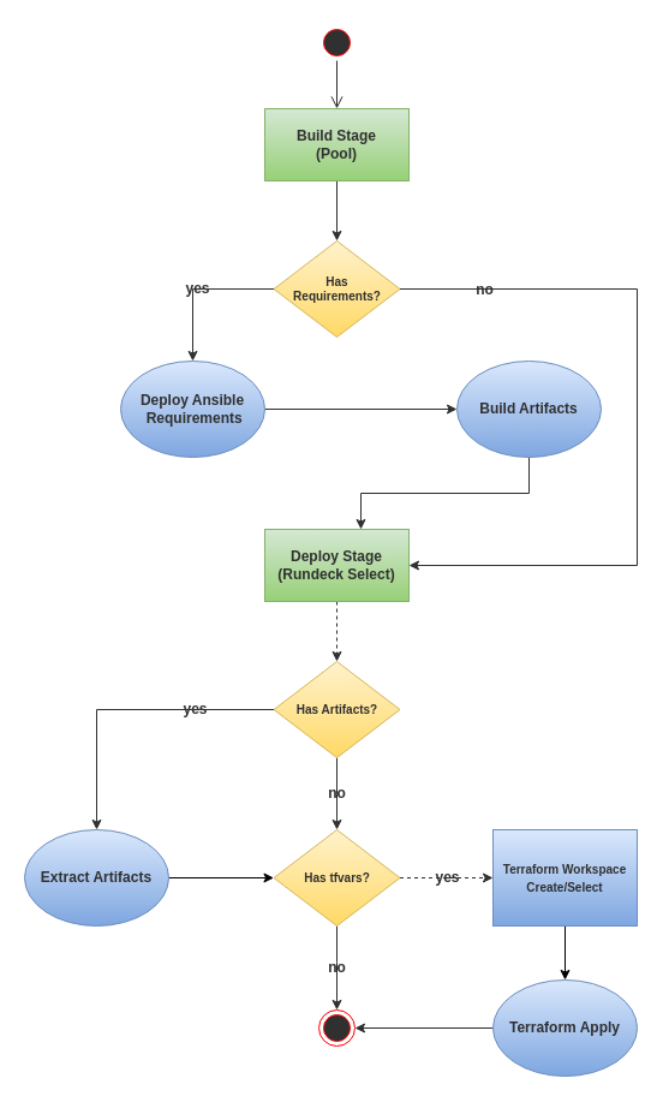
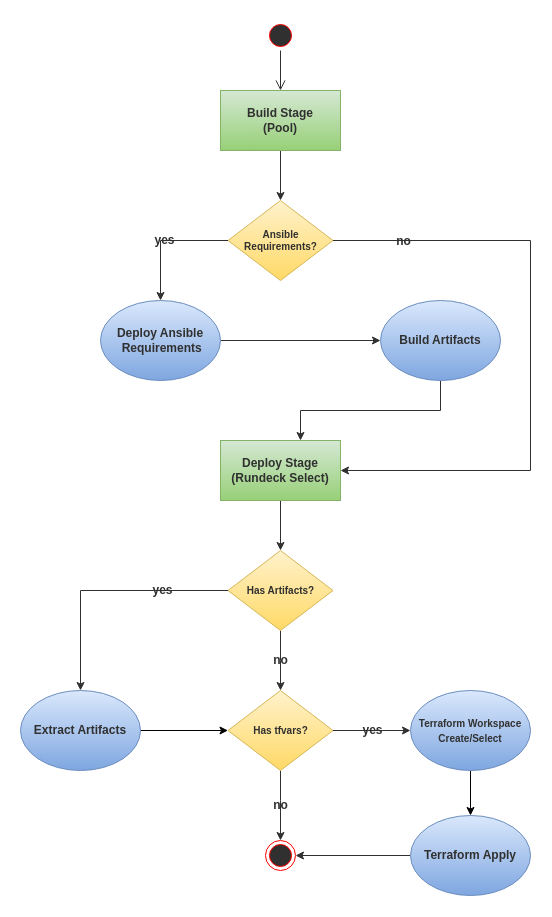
- <mxCell id="20" value="&lt;font style=&quot;font-size: 10px;&quot;&gt;Has&lt;br style=&quot;font-size: 10px;&quot;&gt;Requirements?&lt;/font&gt;" style="rhombus;whiteSpace=wrap;html=1;fillColor=#fff2cc;gradientColor=#ffd966;strokeColor=#d6b656;fontColor=#303030;fontStyle=1;fontSize=10;" parent="1" vertex="1"><mxGeometry x="227.5" y="200" width="105" height="80" as="geometry" /></mxCell>
+ <mxCell id="20" value="&lt;font style=&quot;font-size: 10px;&quot;&gt;Ansible&lt;br style=&quot;font-size: 10px;&quot;&gt;Requirements?&lt;/font&gt;" style="rhombus;whiteSpace=wrap;html=1;fillColor=#fff2cc;gradientColor=#ffd966;strokeColor=#d6b656;fontColor=#303030;fontStyle=1;fontSize=10;" parent="1" vertex="1"><mxGeometry x="227.5" y="200" width="105" height="80" as="geometry" /></mxCell>
- <mxCell id="8" style="edgeStyle=orthogonalEdgeStyle;rounded=0;orthogonalLoop=1;jettySize=auto;html=1;fontSize=10;strokeColor=#303030;fontColor=#303030;dashed=1;" parent="1" source="9" target="24" edge="1"><mxGeometry relative="1" as="geometry" /></mxCell>
+ <mxCell id="8" style="edgeStyle=orthogonalEdgeStyle;rounded=0;orthogonalLoop=1;jettySize=auto;html=1;fontSize=10;strokeColor=#303030;fontColor=#303030;" parent="1" source="9" target="24" edge="1"><mxGeometry relative="1" as="geometry" /></mxCell>
- <mxCell id="25" value="yes" style="edgeStyle=orthogonalEdgeStyle;rounded=0;orthogonalLoop=1;jettySize=auto;html=1;entryX=0;entryY=0.5;entryDx=0;entryDy=0;fontSize=12;strokeColor=#303030;fontStyle=1;labelBackgroundColor=none;fontColor=#303030;dashed=1;" parent="1" source="27" target="13" edge="1"><mxGeometry relative="1" as="geometry" /></mxCell>
+ <mxCell id="25" value="yes" style="edgeStyle=orthogonalEdgeStyle;rounded=0;orthogonalLoop=1;jettySize=auto;html=1;entryX=0;entryY=0.5;entryDx=0;entryDy=0;fontSize=12;strokeColor=#303030;fontStyle=1;labelBackgroundColor=none;fontColor=#303030;" parent="1" source="27" target="13" edge="1"><mxGeometry relative="1" as="geometry" /></mxCell>
- <mxCell id="13" value="&lt;span style=&quot;font-size: 10px&quot;&gt;Terraform Workspace&lt;/span&gt;&lt;br style=&quot;font-size: 10px&quot;&gt;&lt;span style=&quot;font-size: 10px&quot;&gt;Create/Select&lt;/span&gt;" style="whiteSpace=wrap;html=1;fillColor=#dae8fc;gradientColor=#7ea6e0;strokeColor=#6c8ebf;fontColor=#303030;fontStyle=1;rounded=0;" parent="1" vertex="1"><mxGeometry x="410" y="690" width="120" height="80" as="geometry" /></mxCell>
+ <mxCell id="13" value="&lt;span style=&quot;font-size: 10px&quot;&gt;Terraform Workspace&lt;/span&gt;&lt;br style=&quot;font-size: 10px&quot;&gt;&lt;span style=&quot;font-size: 10px&quot;&gt;Create/Select&lt;/span&gt;" style="ellipse;whiteSpace=wrap;html=1;fillColor=#dae8fc;gradientColor=#7ea6e0;strokeColor=#6c8ebf;fontColor=#303030;fontStyle=1" parent="1" vertex="1"><mxGeometry x="410" y="690" width="120" height="80" as="geometry" /></mxCell>
